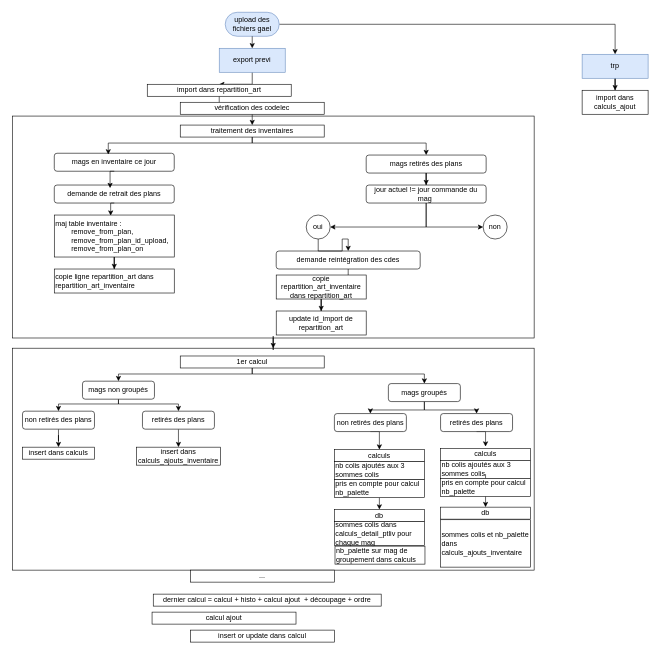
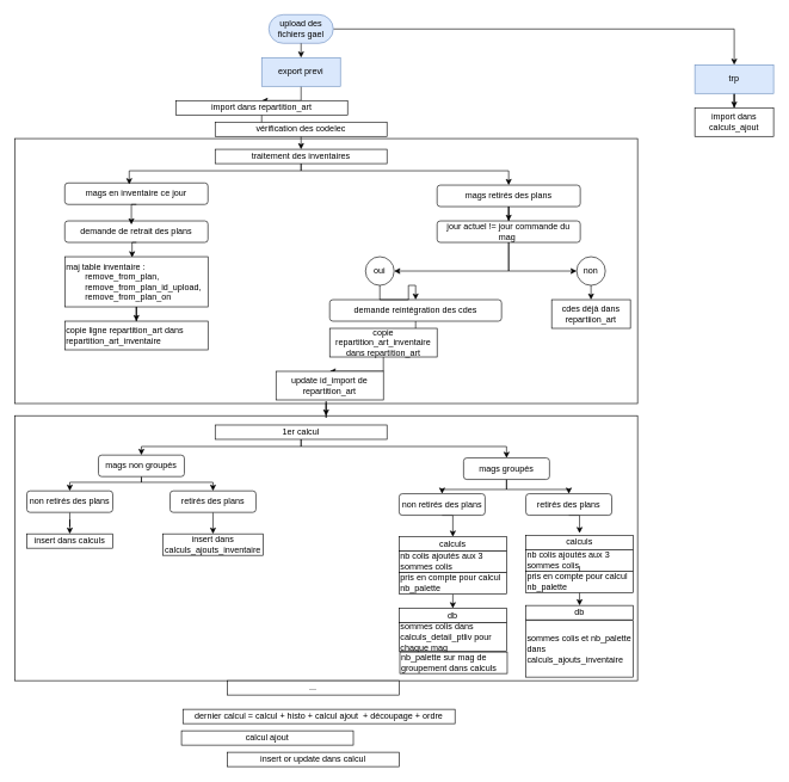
+ <mxCell id="31" style="edgeStyle=orthogonalEdgeStyle;rounded=0;orthogonalLoop=1;jettySize=auto;html=1;exitX=0.5;exitY=1;exitDx=0;exitDy=0;entryX=0.5;entryY=0;entryDx=0;entryDy=0;" parent="1" source="32" target="28" edge="1"><mxGeometry relative="1" as="geometry" /></mxCell>
+ <mxCell id="28" value="cdes déjà dans repartiion_art" style="rounded=0;whiteSpace=wrap;html=1;" parent="1" vertex="1"><mxGeometry x="770" y="418" width="110" height="40" as="geometry" /></mxCell>
- <mxCell id="35" value="update id_import de repartition_art" style="rounded=0;whiteSpace=wrap;html=1;" parent="1" vertex="1"><mxGeometry x="460" y="518" width="150" height="40" as="geometry" /></mxCell>
+ <mxCell id="35" value="update id_import de repartition_art" style="rounded=0;whiteSpace=wrap;html=1;" parent="1" vertex="1"><mxGeometry x="385" y="518" width="150" height="40" as="geometry" /></mxCell>
